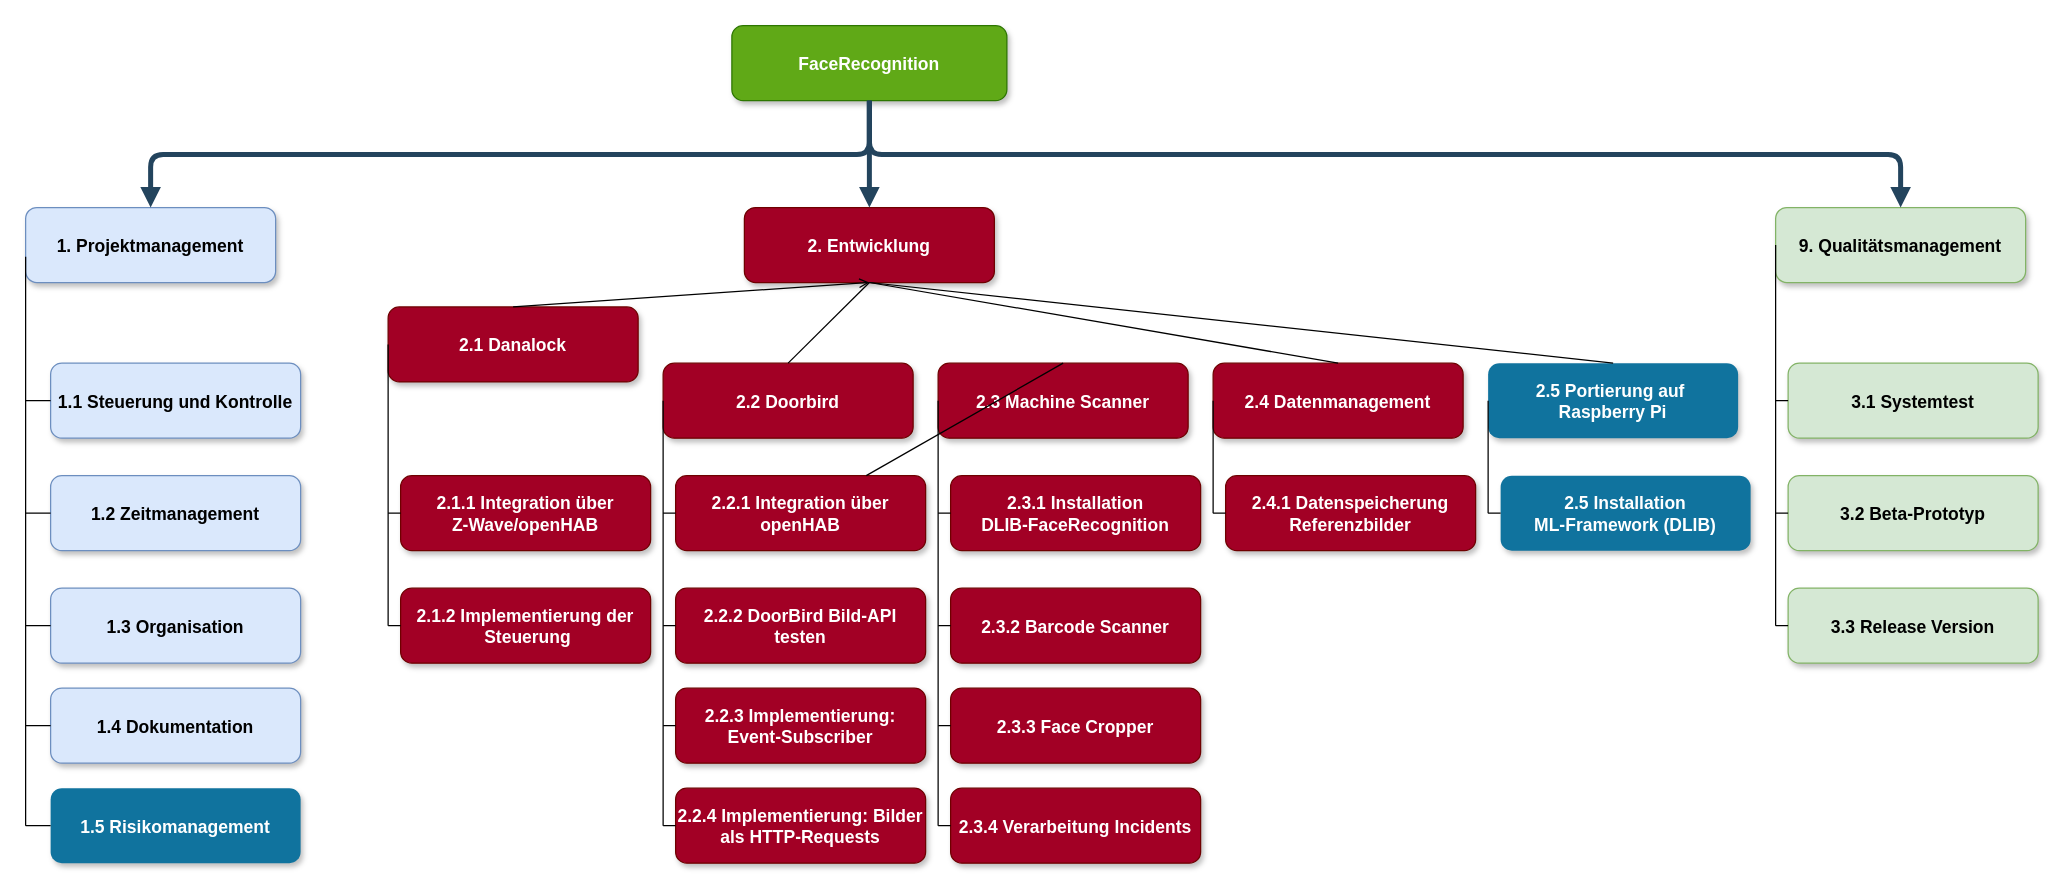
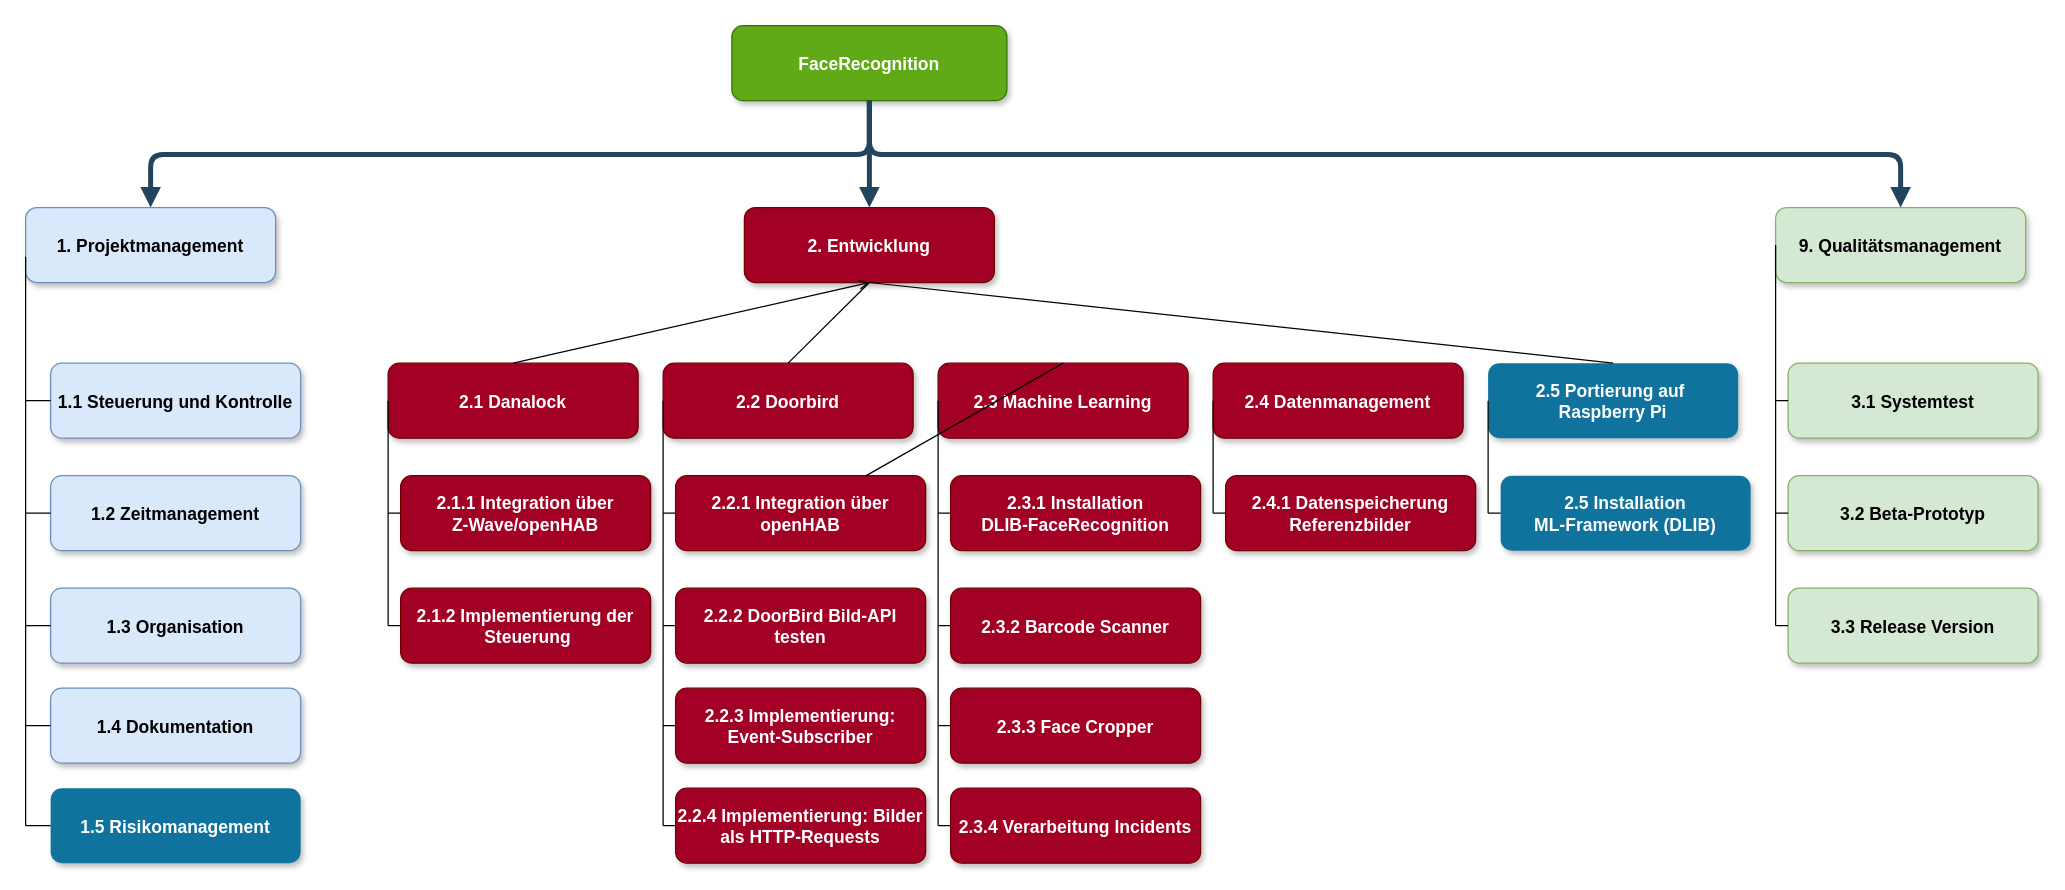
- <mxCell id="40" value="" style="endArrow=none;html=1;exitX=0.5;exitY=1;exitDx=0;exitDy=0;entryX=0.5;entryY=0;entryDx=0;entryDy=0;" parent="1" source="4" target="11" edge="1"><mxGeometry width="50" height="50" relative="1" as="geometry"><mxPoint x="917" y="245" as="sourcePoint" /><mxPoint x="967" y="195" as="targetPoint" /></mxGeometry></mxCell>
- <mxCell id="10" value="2.1 Danalock" style="rounded=1;fillColor=#a20025;strokeColor=#6F0000;shadow=1;fontStyle=1;fontSize=14;fontColor=#ffffff;" parent="1" vertex="1"><mxGeometry x="310" y="245" width="200" height="60" as="geometry" /></mxCell>
+ <mxCell id="10" value="2.1 Danalock" style="rounded=1;fillColor=#a20025;strokeColor=#6F0000;shadow=1;fontStyle=1;fontSize=14;fontColor=#ffffff;" parent="1" vertex="1"><mxGeometry x="310" y="290" width="200" height="60" as="geometry" /></mxCell>
- <mxCell id="13" value="2.3 Machine Scanner" style="rounded=1;fillColor=#a20025;strokeColor=#6F0000;shadow=1;fontStyle=1;fontSize=14;fontColor=#ffffff;" parent="1" vertex="1"><mxGeometry x="750" y="290" width="200" height="60" as="geometry" /></mxCell>
+ <mxCell id="13" value="2.3 Machine Learning" style="rounded=1;fillColor=#a20025;strokeColor=#6F0000;shadow=1;fontStyle=1;fontSize=14;fontColor=#ffffff;" parent="1" vertex="1"><mxGeometry x="750" y="290" width="200" height="60" as="geometry" /></mxCell>
